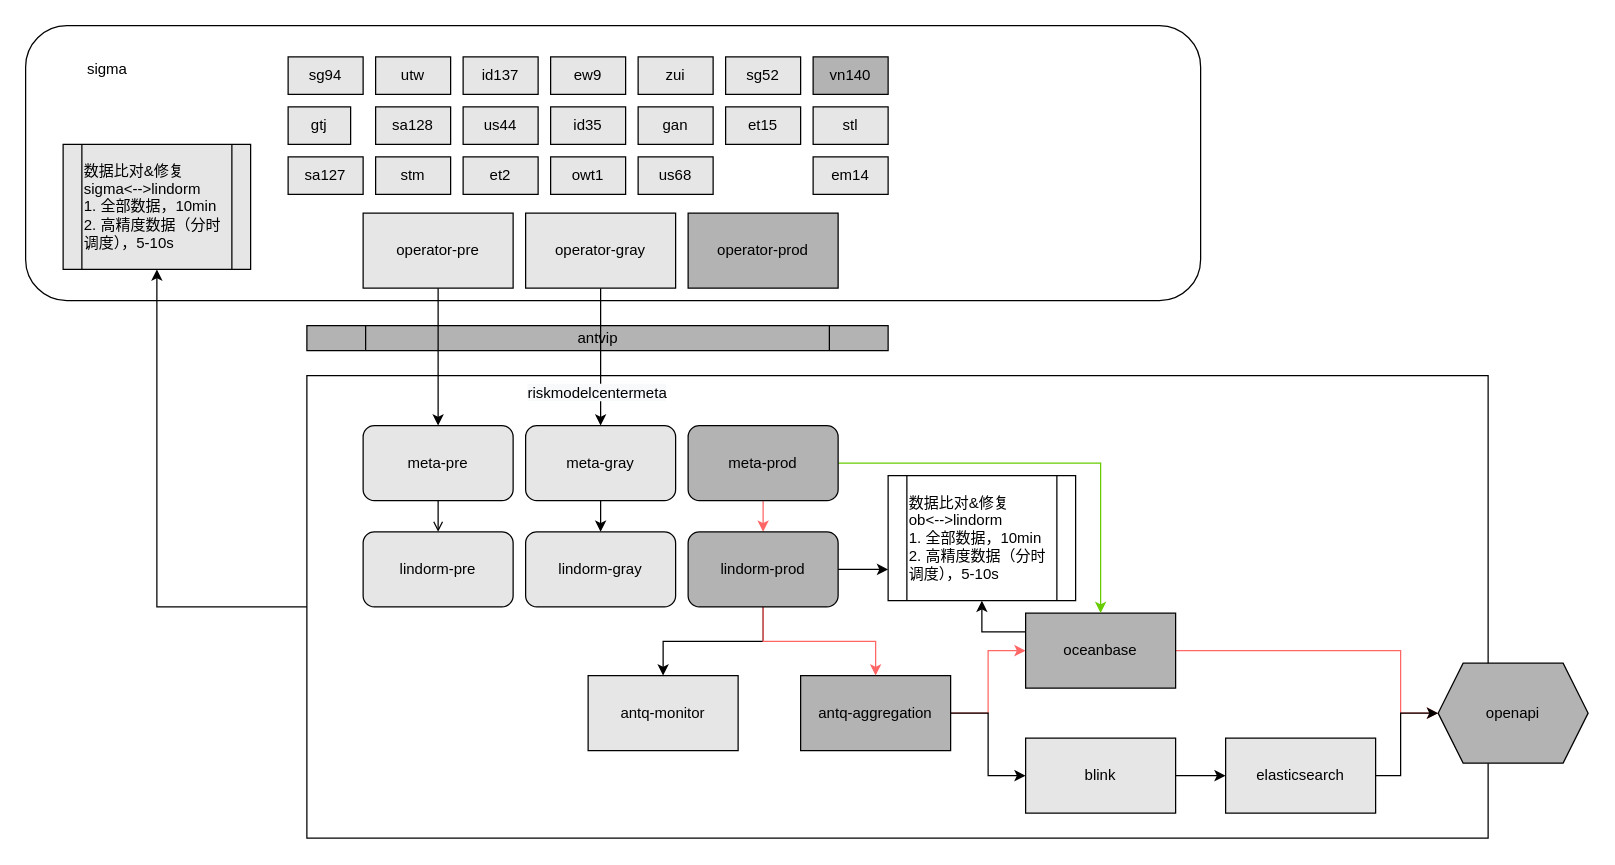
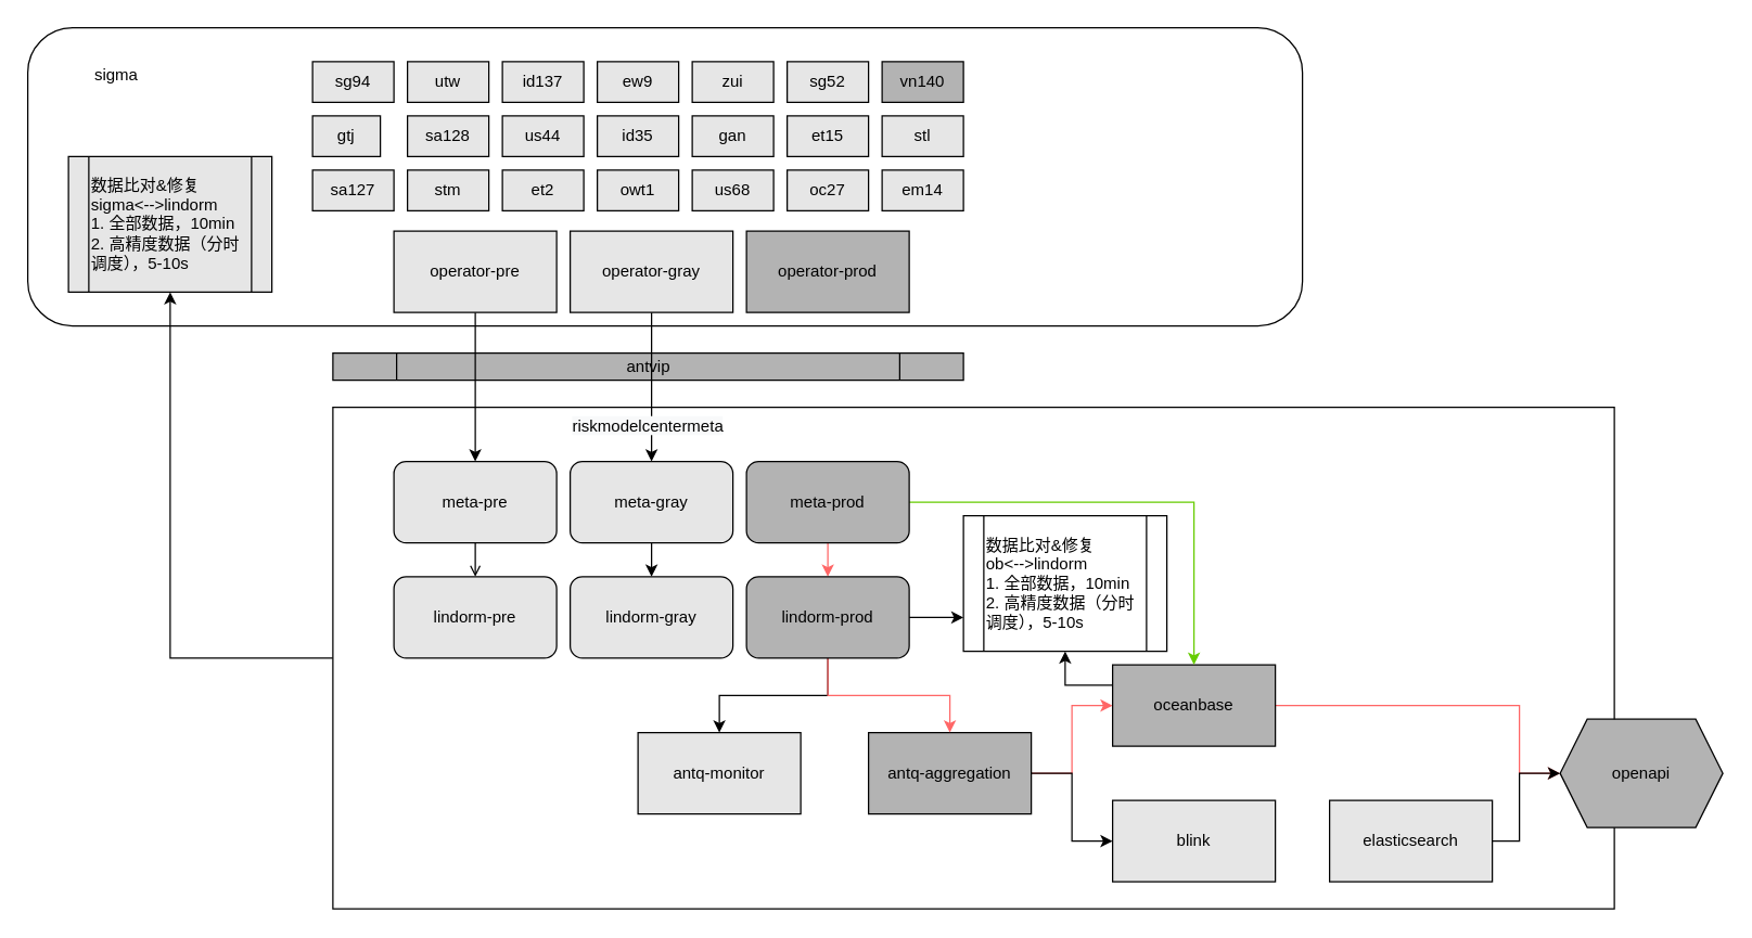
+ <mxCell id="16" value="oc27" style="rounded=0;whiteSpace=wrap;html=1;fillColor=#E6E6E6;" vertex="1" parent="1"><mxGeometry x="580" y="125" width="60" height="30" as="geometry" /></mxCell>
- <mxCell id="39" value="" style="edgeStyle=orthogonalEdgeStyle;rounded=0;orthogonalLoop=1;jettySize=auto;html=1;fillColor=#E6E6E6;" edge="1" parent="1" source="40" target="42"><mxGeometry relative="1" as="geometry" /></mxCell>
